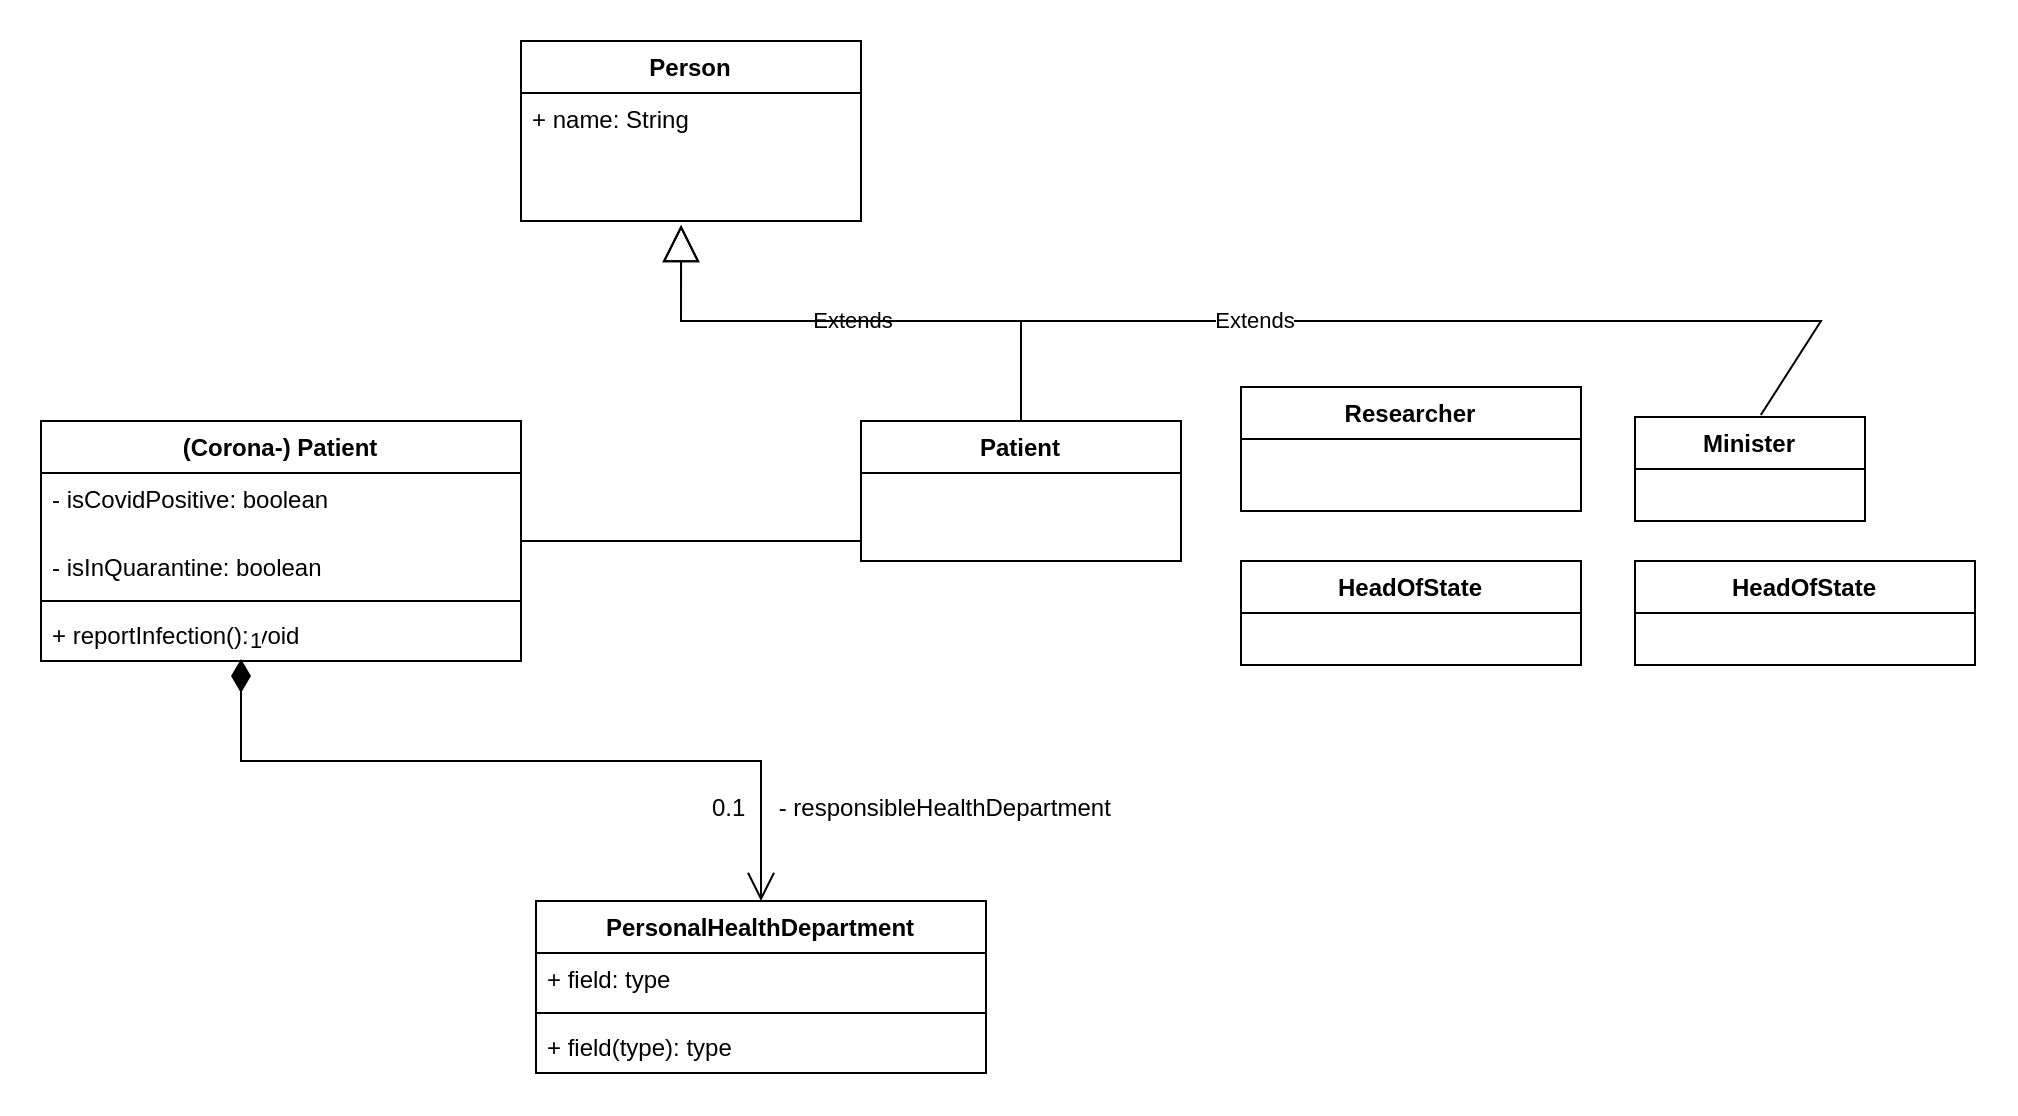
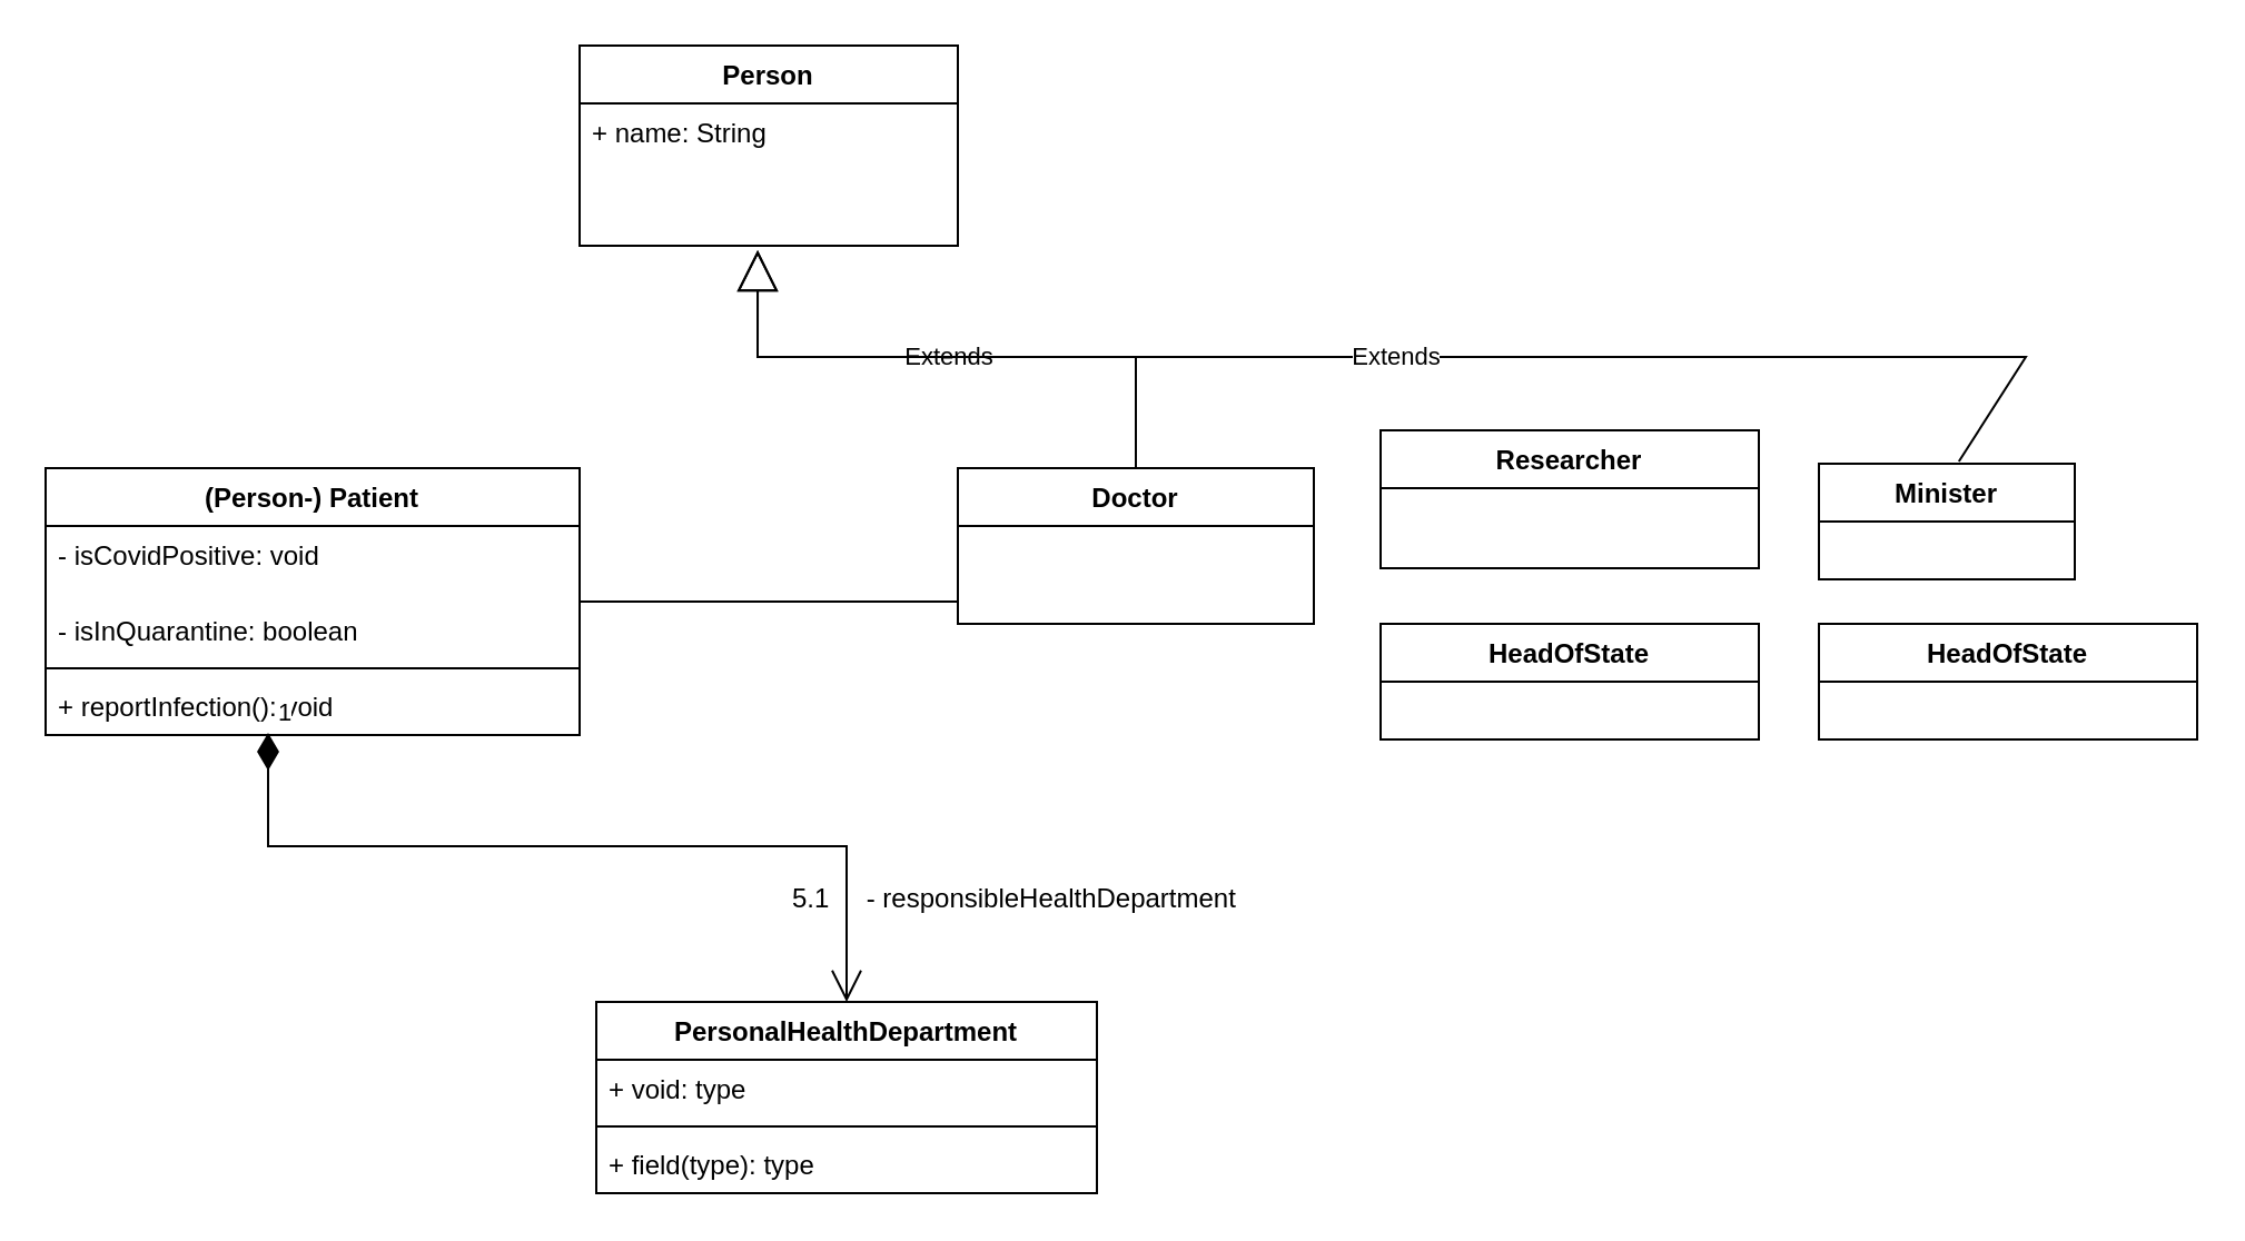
- <mxCell id="2" value="(Corona-) Patient" style="swimlane;fontStyle=1;align=center;verticalAlign=top;childLayout=stackLayout;horizontal=1;startSize=26;horizontalStack=0;resizeParent=1;resizeParentMax=0;resizeLast=0;collapsible=1;marginBottom=0;" vertex="1" parent="1"><mxGeometry x="20" y="210" width="240" height="120" as="geometry" /></mxCell>
+ <mxCell id="2" value="(Person-) Patient" style="swimlane;fontStyle=1;align=center;verticalAlign=top;childLayout=stackLayout;horizontal=1;startSize=26;horizontalStack=0;resizeParent=1;resizeParentMax=0;resizeLast=0;collapsible=1;marginBottom=0;" vertex="1" parent="1"><mxGeometry x="20" y="210" width="240" height="120" as="geometry" /></mxCell>
- <mxCell id="8" value="Patient" style="swimlane;fontStyle=1;align=center;verticalAlign=top;childLayout=stackLayout;horizontal=1;startSize=26;horizontalStack=0;resizeParent=1;resizeParentMax=0;resizeLast=0;collapsible=1;marginBottom=0;" vertex="1" parent="1"><mxGeometry x="430" y="210" width="160" height="70" as="geometry" /></mxCell>
+ <mxCell id="8" value="Doctor" style="swimlane;fontStyle=1;align=center;verticalAlign=top;childLayout=stackLayout;horizontal=1;startSize=26;horizontalStack=0;resizeParent=1;resizeParentMax=0;resizeLast=0;collapsible=1;marginBottom=0;" vertex="1" parent="1"><mxGeometry x="430" y="210" width="160" height="70" as="geometry" /></mxCell>
- <mxCell id="3" value="- isCovidPositive: boolean" style="text;strokeColor=none;fillColor=none;align=left;verticalAlign=top;spacingLeft=4;spacingRight=4;overflow=hidden;rotatable=0;points=[[0,0.5],[1,0.5]];portConstraint=eastwest;" vertex="1" parent="2"><mxGeometry y="26" width="240" height="34" as="geometry" /></mxCell>
+ <mxCell id="3" value="- isCovidPositive: void" style="text;strokeColor=none;fillColor=none;align=left;verticalAlign=top;spacingLeft=4;spacingRight=4;overflow=hidden;rotatable=0;points=[[0,0.5],[1,0.5]];portConstraint=eastwest;" vertex="1" parent="2"><mxGeometry y="26" width="240" height="34" as="geometry" /></mxCell>
- <mxCell id="17" value="0.1     - responsibleHealthDepartment" style="text;strokeColor=none;fillColor=none;align=left;verticalAlign=top;spacingLeft=4;spacingRight=4;overflow=hidden;rotatable=0;points=[[0,0.5],[1,0.5]];portConstraint=eastwest;" vertex="1" parent="1"><mxGeometry x="350" y="390" width="220" height="26" as="geometry" /></mxCell>
+ <mxCell id="17" value="5.1     - responsibleHealthDepartment" style="text;strokeColor=none;fillColor=none;align=left;verticalAlign=top;spacingLeft=4;spacingRight=4;overflow=hidden;rotatable=0;points=[[0,0.5],[1,0.5]];portConstraint=eastwest;" vertex="1" parent="1"><mxGeometry x="350" y="390" width="220" height="26" as="geometry" /></mxCell>
- <mxCell id="14" value="+ field: type" style="text;strokeColor=none;fillColor=none;align=left;verticalAlign=top;spacingLeft=4;spacingRight=4;overflow=hidden;rotatable=0;points=[[0,0.5],[1,0.5]];portConstraint=eastwest;" vertex="1" parent="13"><mxGeometry y="26" width="225" height="26" as="geometry" /></mxCell>
+ <mxCell id="14" value="+ void: type" style="text;strokeColor=none;fillColor=none;align=left;verticalAlign=top;spacingLeft=4;spacingRight=4;overflow=hidden;rotatable=0;points=[[0,0.5],[1,0.5]];portConstraint=eastwest;" vertex="1" parent="13"><mxGeometry y="26" width="225" height="26" as="geometry" /></mxCell>
